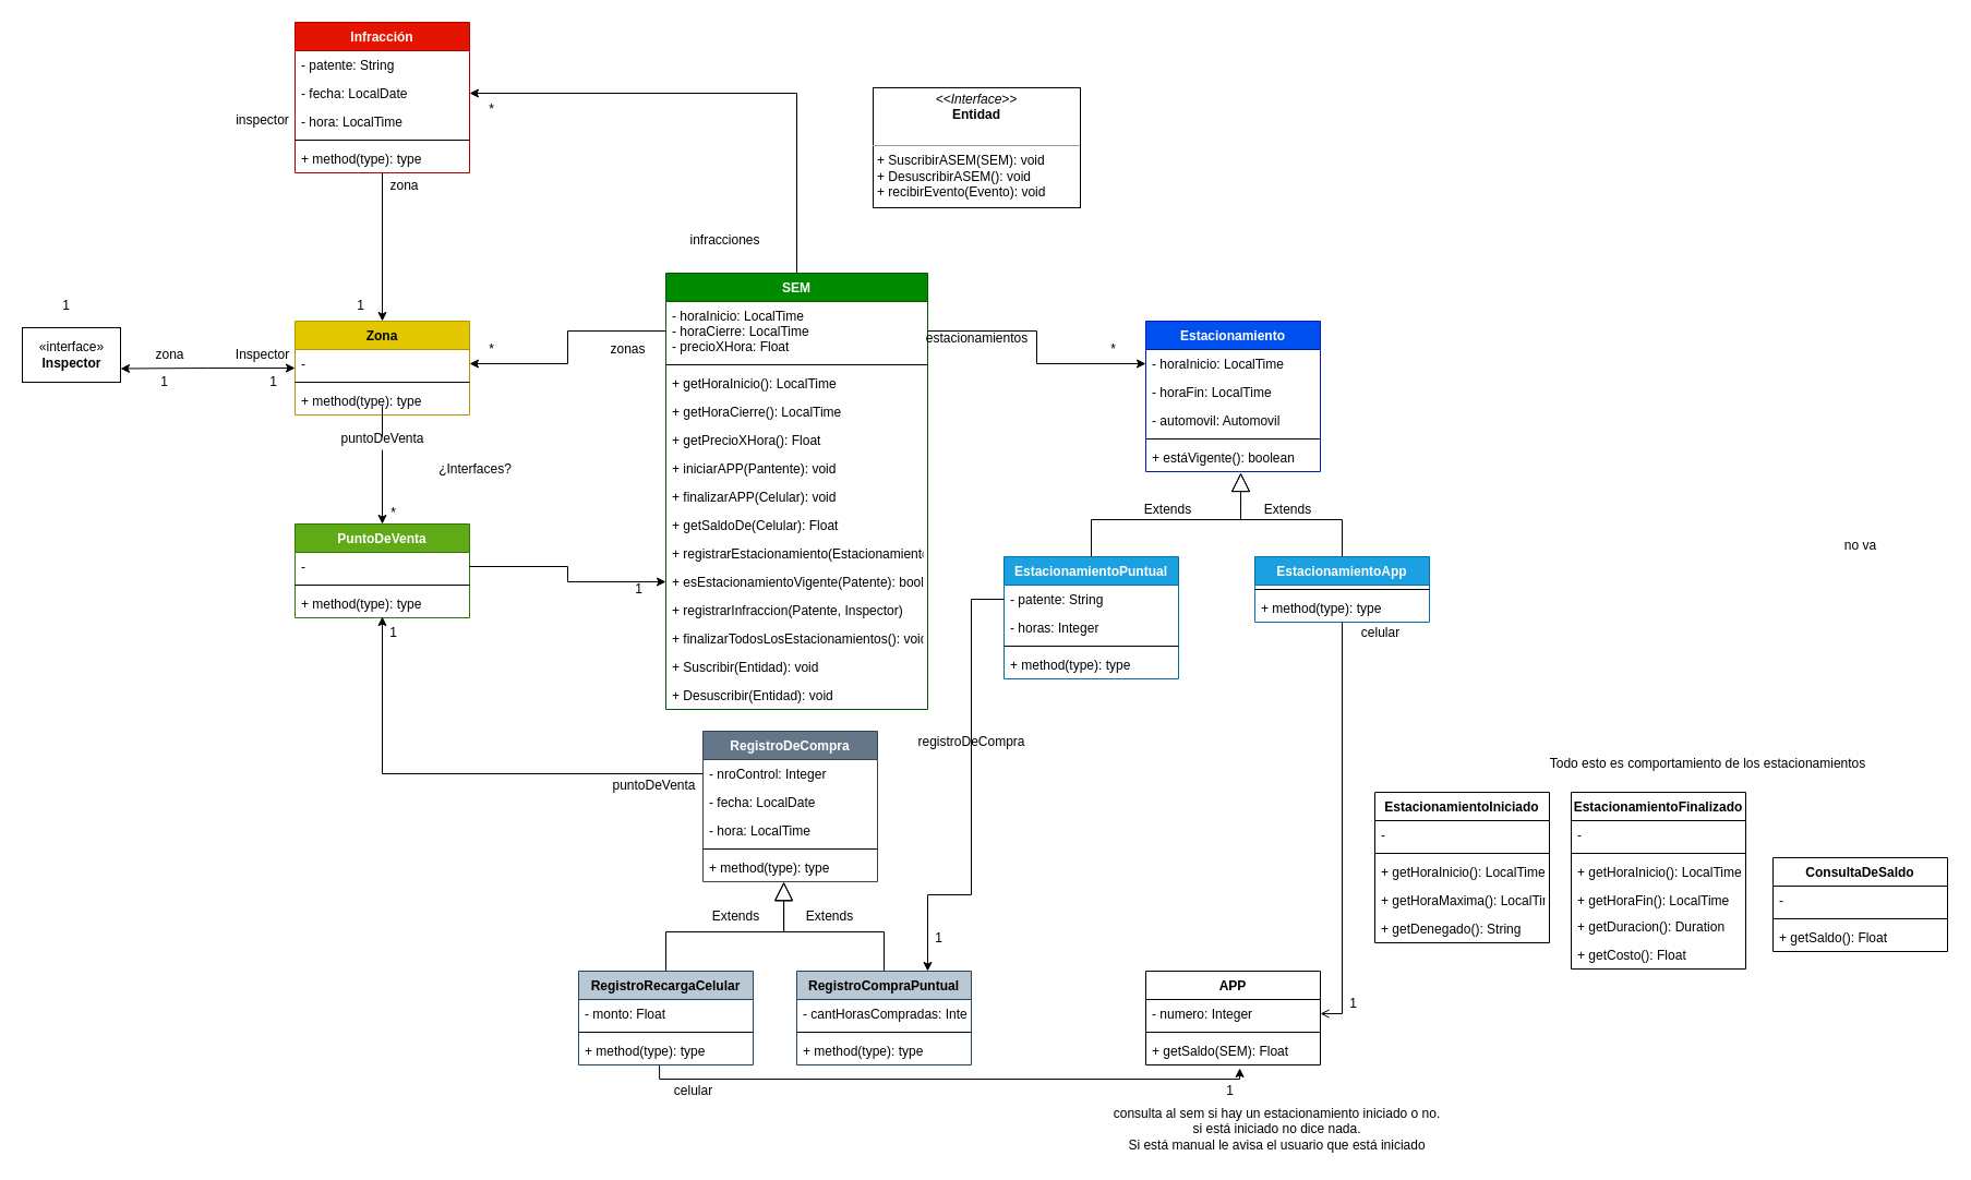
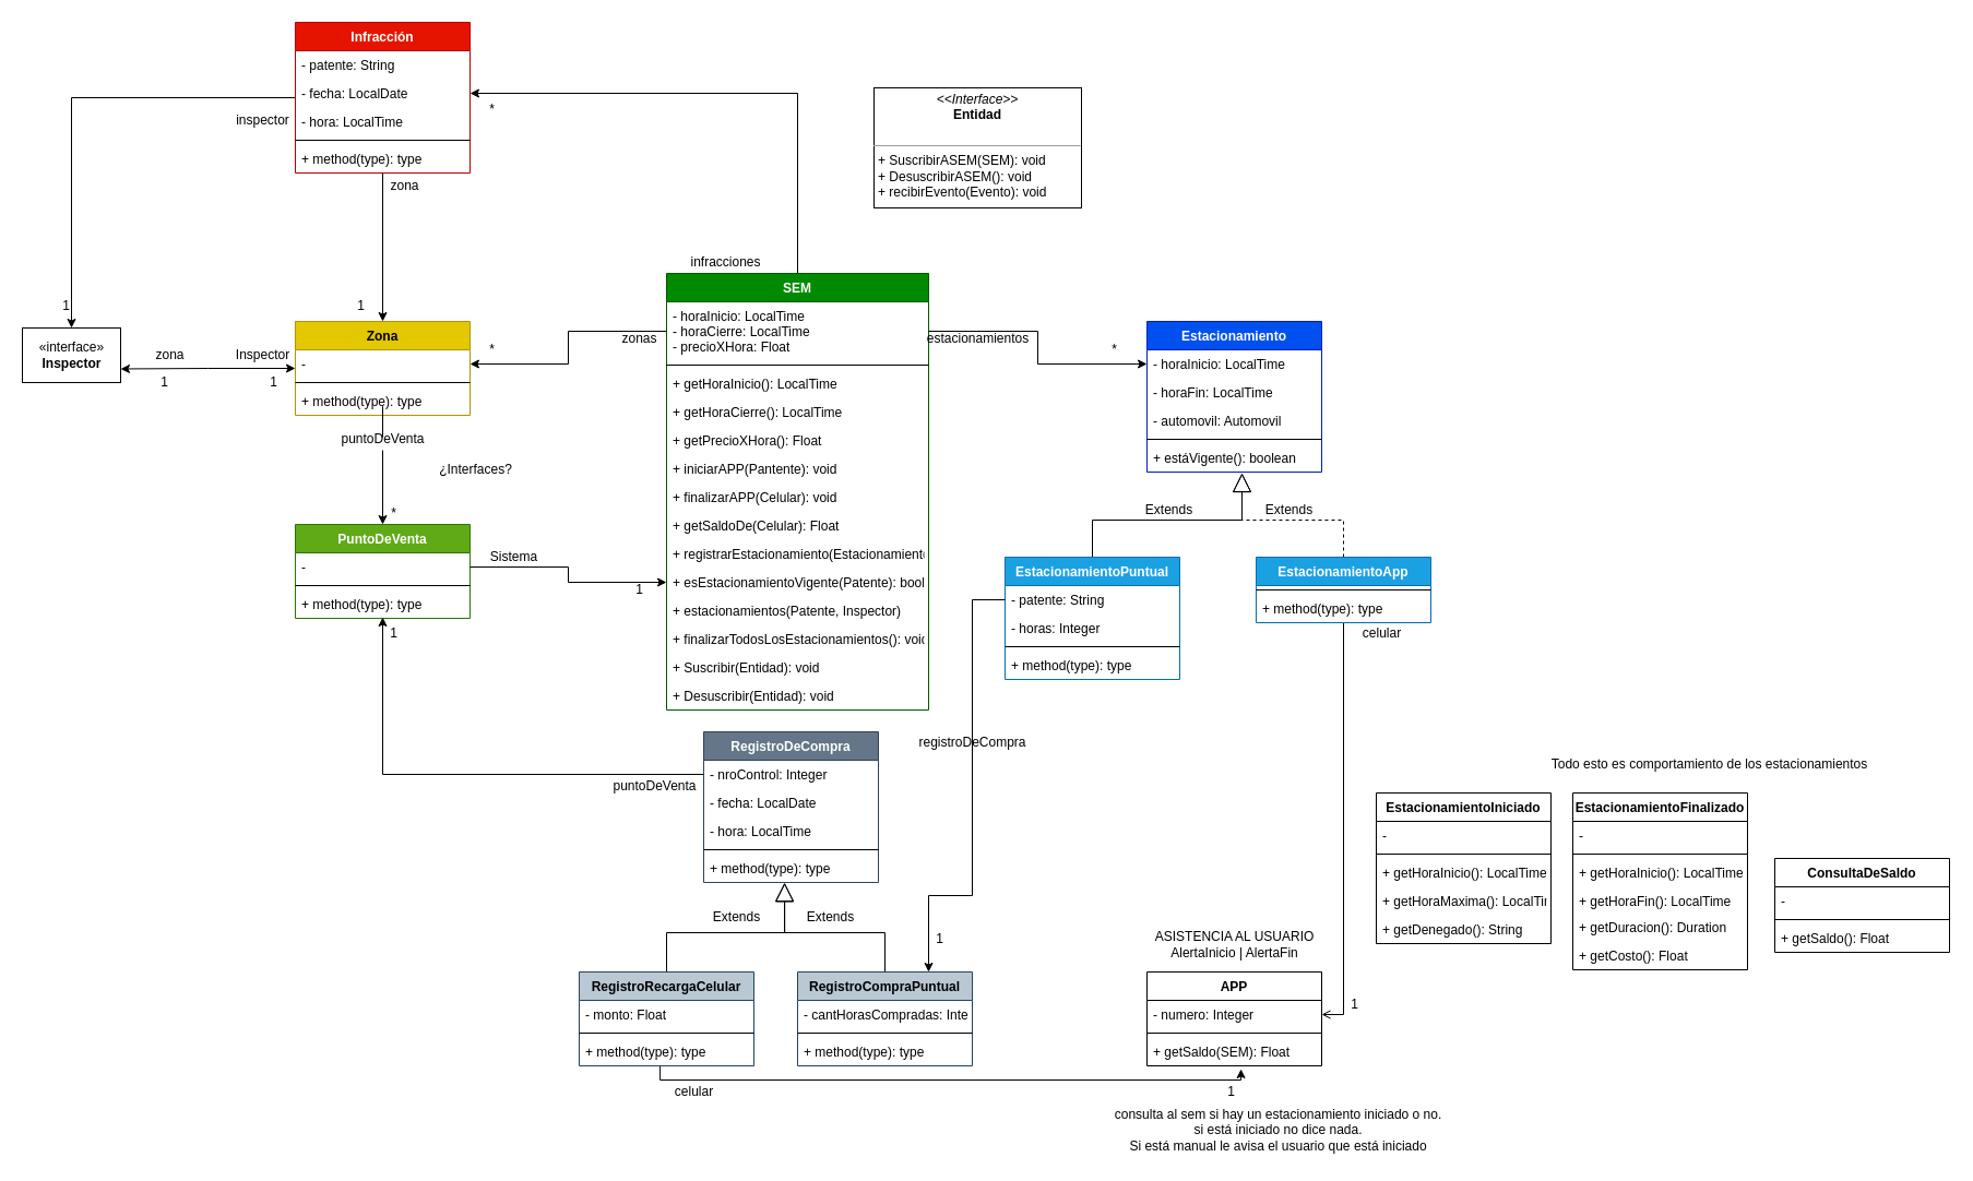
+ <mxCell id="86" style="edgeStyle=orthogonalEdgeStyle;rounded=0;orthogonalLoop=1;jettySize=auto;html=1;entryX=0.5;entryY=0;entryDx=0;entryDy=0;startArrow=none;startFill=0;" edge="1" parent="1" source="88" target="85"><mxGeometry relative="1" as="geometry" /></mxCell>
- <mxCell id="108" value="infracciones" style="text;html=1;align=center;verticalAlign=middle;resizable=0;points=[];autosize=1;strokeColor=none;fillColor=none;" vertex="1" parent="1"><mxGeometry x="624" y="210" width="80" height="20" as="geometry" /></mxCell>
+ <mxCell id="108" value="infracciones" style="text;html=1;align=center;verticalAlign=middle;resizable=0;points=[];autosize=1;strokeColor=none;fillColor=none;" vertex="1" parent="1"><mxGeometry x="624" y="230" width="80" height="20" as="geometry" /></mxCell>
- <mxCell id="97" value="zonas" style="text;html=1;align=center;verticalAlign=middle;resizable=0;points=[];autosize=1;strokeColor=none;fillColor=none;" vertex="1" parent="1"><mxGeometry x="550" y="310" width="50" height="20" as="geometry" /></mxCell>
+ <mxCell id="97" value="zonas" style="text;html=1;align=center;verticalAlign=middle;resizable=0;points=[];autosize=1;strokeColor=none;fillColor=none;" vertex="1" parent="1"><mxGeometry x="560" y="300" width="50" height="20" as="geometry" /></mxCell>
- <mxCell id="30" style="edgeStyle=orthogonalEdgeStyle;rounded=0;orthogonalLoop=1;jettySize=auto;html=1;entryX=0.544;entryY=1.038;entryDx=0;entryDy=0;entryPerimeter=0;startArrow=none;startFill=0;endArrow=block;endFill=0;endSize=15;" edge="1" parent="1" source="32" target="80"><mxGeometry relative="1" as="geometry" /></mxCell>
+ <mxCell id="30" style="edgeStyle=orthogonalEdgeStyle;rounded=0;orthogonalLoop=1;jettySize=auto;html=1;entryX=0.544;entryY=1.038;entryDx=0;entryDy=0;entryPerimeter=0;startArrow=none;startFill=0;endArrow=block;endFill=0;endSize=15;dashed=1;" edge="1" parent="1" source="32" target="80"><mxGeometry relative="1" as="geometry" /></mxCell>
- <mxCell id="133" value="no va" style="text;html=1;align=center;verticalAlign=middle;resizable=0;points=[];autosize=1;strokeColor=none;fillColor=none;" vertex="1" parent="1"><mxGeometry x="1685" y="490" width="40" height="20" as="geometry" /></mxCell>
+ <mxCell id="103" value="Sistema" style="text;html=1;align=center;verticalAlign=middle;resizable=0;points=[];autosize=1;strokeColor=none;fillColor=none;" vertex="1" parent="1"><mxGeometry x="440" y="500" width="60" height="20" as="geometry" /></mxCell>
- <mxCell id="14" value="+ registrarInfraccion(Patente, Inspector)" style="text;align=left;verticalAlign=top;spacingLeft=4;spacingRight=4;overflow=hidden;rotatable=0;points=[[0,0.5],[1,0.5]];portConstraint=eastwest;" vertex="1" parent="3"><mxGeometry y="296" width="240" height="26" as="geometry" /></mxCell>
+ <mxCell id="14" value="+ estacionamientos(Patente, Inspector)" style="text;align=left;verticalAlign=top;spacingLeft=4;spacingRight=4;overflow=hidden;rotatable=0;points=[[0,0.5],[1,0.5]];portConstraint=eastwest;" vertex="1" parent="3"><mxGeometry y="296" width="240" height="26" as="geometry" /></mxCell>
+ <mxCell id="52" value="ASISTENCIA AL USUARIO&lt;br&gt;AlertaInicio | AlertaFin" style="text;html=1;align=center;verticalAlign=middle;resizable=0;points=[];autosize=1;strokeColor=none;fillColor=none;" vertex="1" parent="1"><mxGeometry x="1050" y="850" width="160" height="30" as="geometry" /></mxCell>
